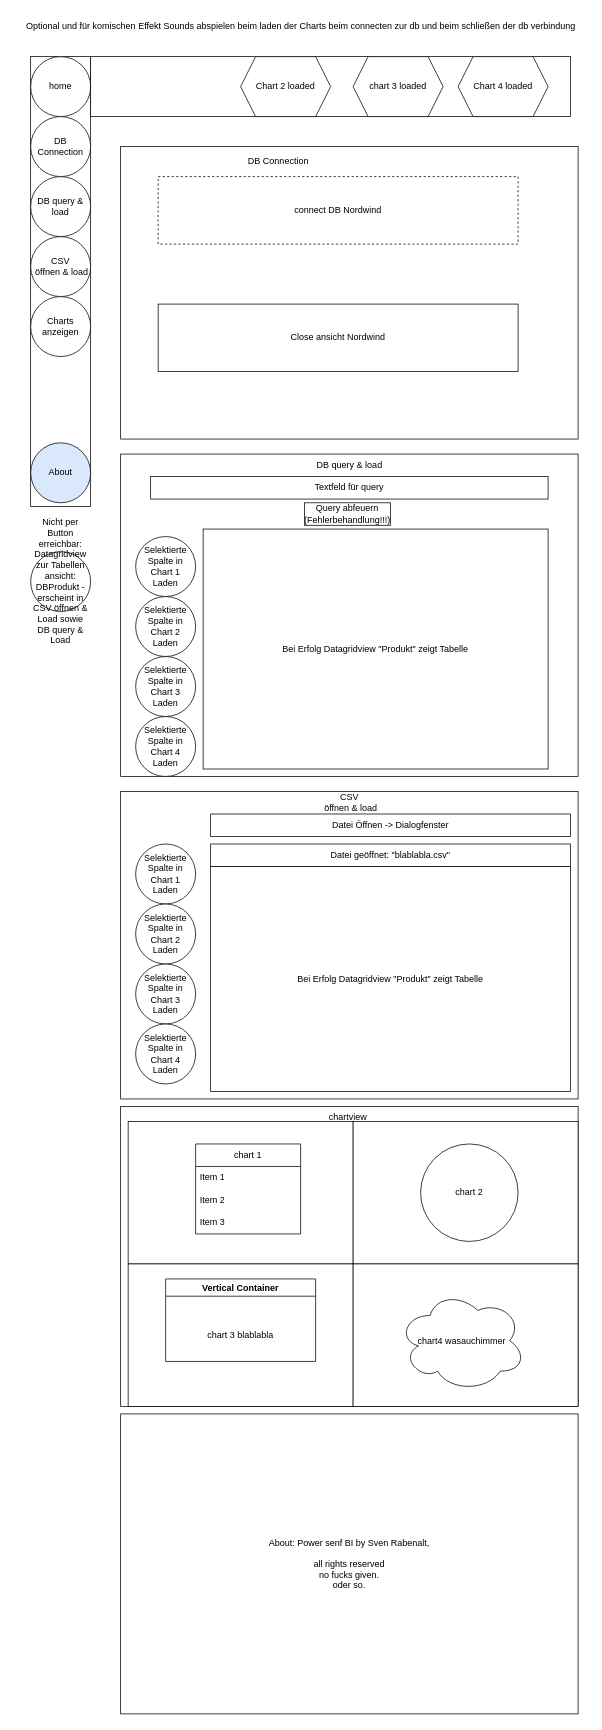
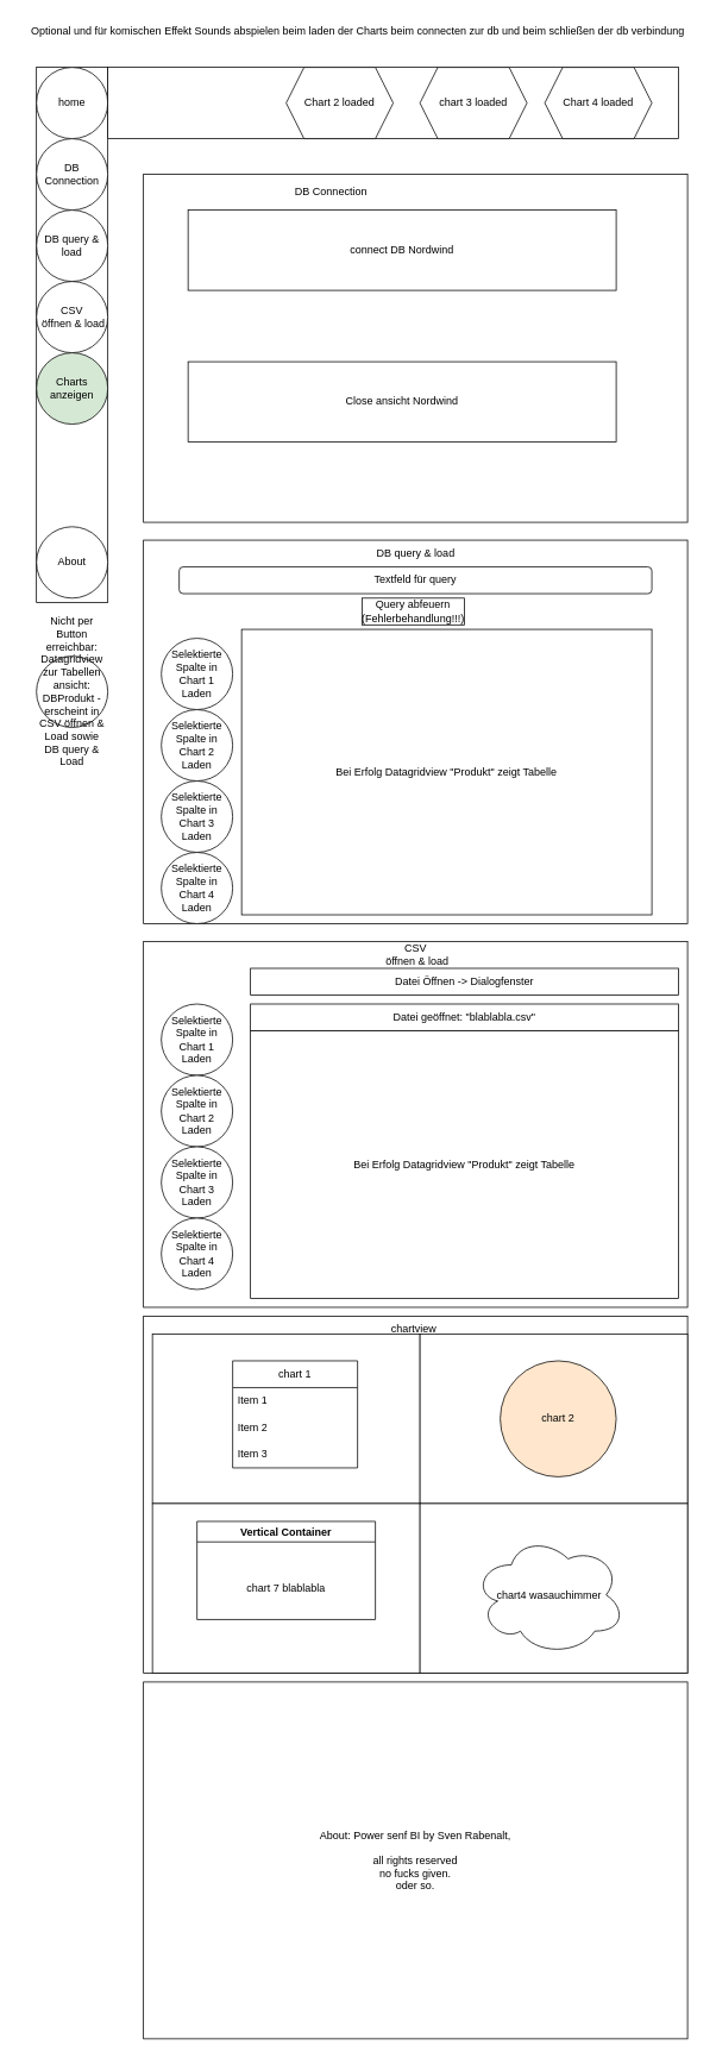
- <mxCell id="15" value="connect DB Nordwind" style="rounded=0;whiteSpace=wrap;html=1;dashed=1;" vertex="1" parent="1"><mxGeometry x="210" y="235" width="480" height="90" as="geometry" /></mxCell>
+ <mxCell id="15" value="connect DB Nordwind" style="rounded=0;whiteSpace=wrap;html=1;" vertex="1" parent="1"><mxGeometry x="210" y="235" width="480" height="90" as="geometry" /></mxCell>
- <mxCell id="7" value="Charts anzeigen" style="ellipse;whiteSpace=wrap;html=1;aspect=fixed;" vertex="1" parent="1"><mxGeometry x="40" y="395" width="80" height="80" as="geometry" /></mxCell>
+ <mxCell id="7" value="Charts anzeigen" style="ellipse;whiteSpace=wrap;html=1;aspect=fixed;fillColor=#d5e8d4;" vertex="1" parent="1"><mxGeometry x="40" y="395" width="80" height="80" as="geometry" /></mxCell>
- <mxCell id="6" value="About" style="ellipse;whiteSpace=wrap;html=1;aspect=fixed;fillColor=#dae8fc;" vertex="1" parent="1"><mxGeometry x="40" y="590" width="80" height="80" as="geometry" /></mxCell>
+ <mxCell id="6" value="About" style="ellipse;whiteSpace=wrap;html=1;aspect=fixed;" vertex="1" parent="1"><mxGeometry x="40" y="590" width="80" height="80" as="geometry" /></mxCell>
- <mxCell id="21" value="Textfeld für query" style="rounded=0;whiteSpace=wrap;html=1;" vertex="1" parent="1"><mxGeometry x="200" y="635" width="530" height="30" as="geometry" /></mxCell>
+ <mxCell id="21" value="Textfeld für query" style="whiteSpace=wrap;html=1;rounded=1;" vertex="1" parent="1"><mxGeometry x="200" y="635" width="530" height="30" as="geometry" /></mxCell>
- <mxCell id="46" value="chart 2" style="ellipse;whiteSpace=wrap;html=1;aspect=fixed;" vertex="1" parent="1"><mxGeometry x="560" y="1525" width="130" height="130" as="geometry" /></mxCell>
+ <mxCell id="46" value="chart 2" style="ellipse;whiteSpace=wrap;html=1;aspect=fixed;fillColor=#ffe6cc;" vertex="1" parent="1"><mxGeometry x="560" y="1525" width="130" height="130" as="geometry" /></mxCell>
- <mxCell id="40" value="chart 3 blablabla" style="rounded=0;whiteSpace=wrap;html=1;" vertex="1" parent="1"><mxGeometry x="170" y="1685" width="300" height="190" as="geometry" /></mxCell>
+ <mxCell id="40" value="chart 7 blablabla" style="rounded=0;whiteSpace=wrap;html=1;" vertex="1" parent="1"><mxGeometry x="170" y="1685" width="300" height="190" as="geometry" /></mxCell>
